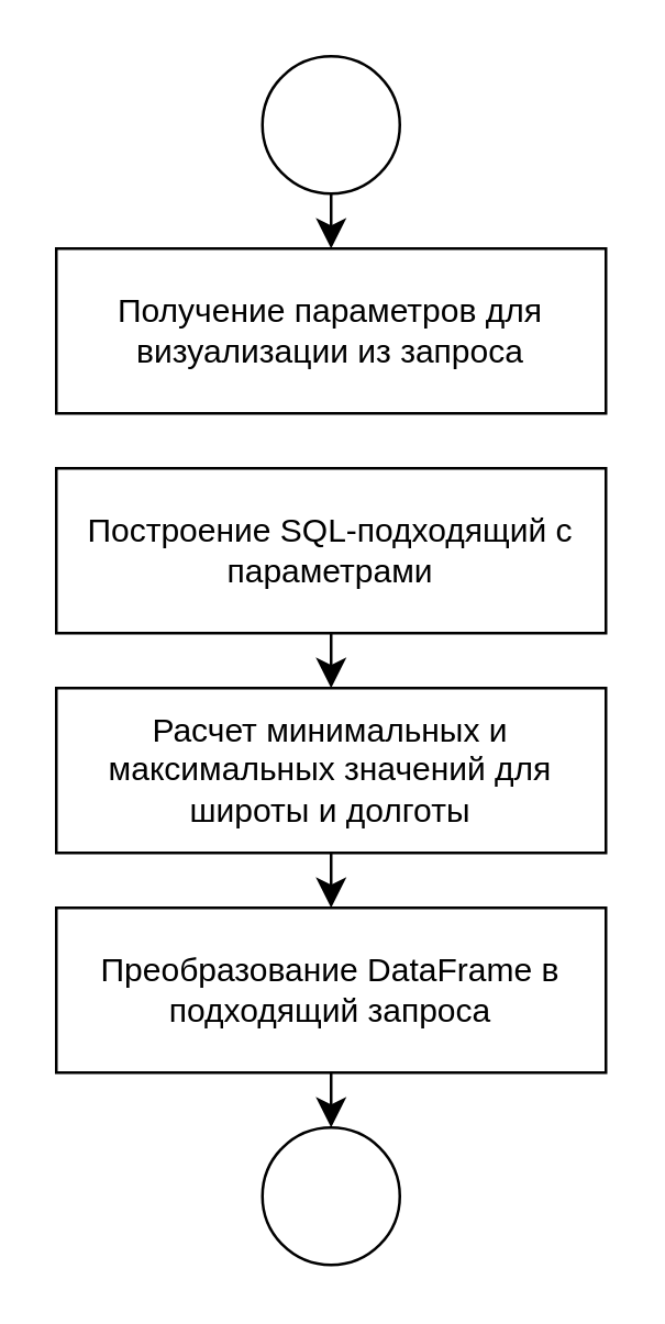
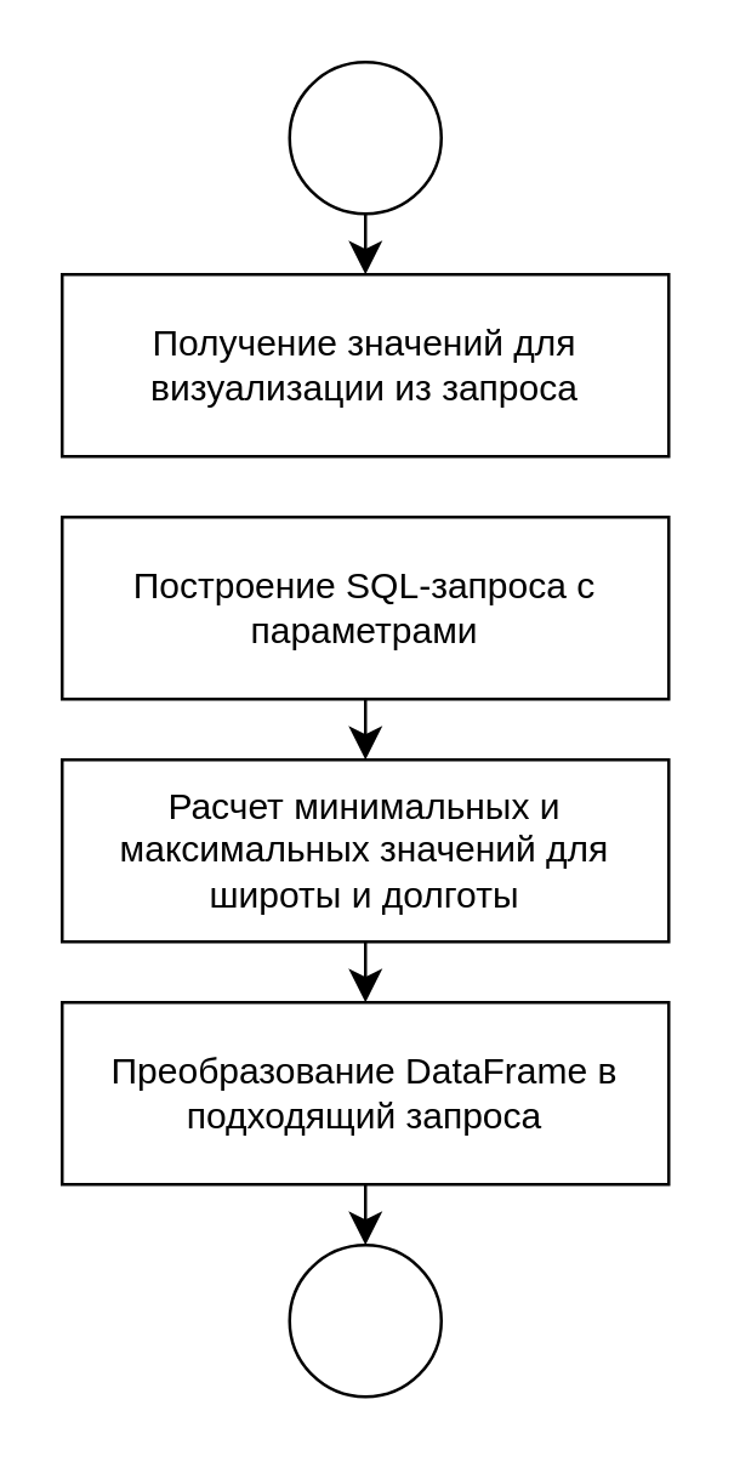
- <mxCell id="4" value="Получение параметров для визуализации из запроса" style="rounded=0;whiteSpace=wrap;html=1;" vertex="1" parent="1"><mxGeometry x="20" y="90" width="200" height="60" as="geometry" /></mxCell>
+ <mxCell id="4" value="Получение значений для визуализации из запроса" style="rounded=0;whiteSpace=wrap;html=1;" vertex="1" parent="1"><mxGeometry x="20" y="90" width="200" height="60" as="geometry" /></mxCell>
- <mxCell id="6" value="Построение SQL-подходящий с параметрами" style="rounded=0;whiteSpace=wrap;html=1;" vertex="1" parent="1"><mxGeometry x="20" y="170" width="200" height="60" as="geometry" /></mxCell>
+ <mxCell id="6" value="Построение SQL-запроса с параметрами" style="rounded=0;whiteSpace=wrap;html=1;" vertex="1" parent="1"><mxGeometry x="20" y="170" width="200" height="60" as="geometry" /></mxCell>
